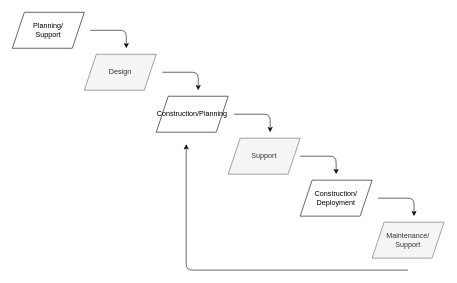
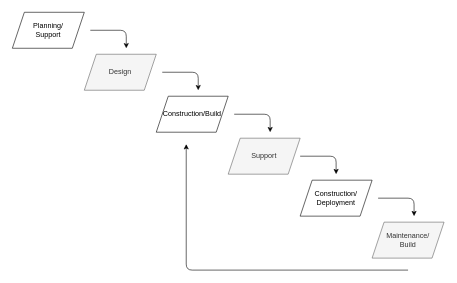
- <mxCell id="4" value="Construction/Planning" style="shape=parallelogram;perimeter=parallelogramPerimeter;whiteSpace=wrap;html=1;fixedSize=1;" vertex="1" parent="1"><mxGeometry x="260" y="160" width="120" height="60" as="geometry" /></mxCell>
+ <mxCell id="4" value="Construction/Build" style="shape=parallelogram;perimeter=parallelogramPerimeter;whiteSpace=wrap;html=1;fixedSize=1;" vertex="1" parent="1"><mxGeometry x="260" y="160" width="120" height="60" as="geometry" /></mxCell>
- <mxCell id="7" value="Maintenance/&lt;br&gt;Support" style="shape=parallelogram;perimeter=parallelogramPerimeter;whiteSpace=wrap;html=1;fixedSize=1;fillColor=#f5f5f5;strokeColor=#666666;fontColor=#333333;" vertex="1" parent="1"><mxGeometry x="620" y="370" width="120" height="60" as="geometry" /></mxCell>
+ <mxCell id="7" value="Maintenance/&lt;br&gt;Build" style="shape=parallelogram;perimeter=parallelogramPerimeter;whiteSpace=wrap;html=1;fixedSize=1;fillColor=#f5f5f5;strokeColor=#666666;fontColor=#333333;" vertex="1" parent="1"><mxGeometry x="620" y="370" width="120" height="60" as="geometry" /></mxCell>
